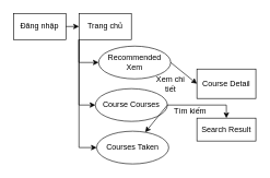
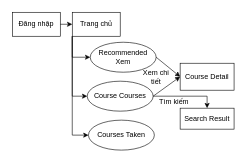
- <mxCell id="13" value="" style="endArrow=classic;html=1;rounded=0;exitX=1;exitY=0.5;exitDx=0;exitDy=0;" parent="1" source="6" target="16" edge="1"><mxGeometry width="50" height="50" relative="1" as="geometry"><mxPoint x="200" y="160" as="sourcePoint" /><mxPoint x="310" y="180" as="targetPoint" /></mxGeometry></mxCell>
+ <mxCell id="13" value="" style="endArrow=classic;html=1;rounded=0;exitX=1;exitY=0.5;exitDx=0;exitDy=0;entryX=0;entryY=0.5;entryDx=0;entryDy=0;" parent="1" source="6" target="14" edge="1"><mxGeometry width="50" height="50" relative="1" as="geometry"><mxPoint x="200" y="160" as="sourcePoint" /><mxPoint x="310" y="180" as="targetPoint" /></mxGeometry></mxCell>
